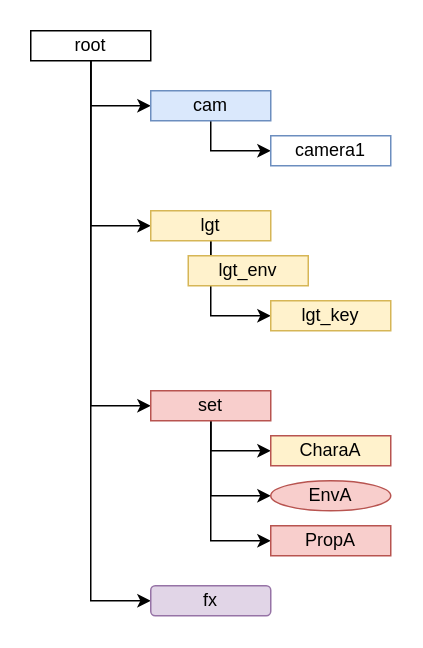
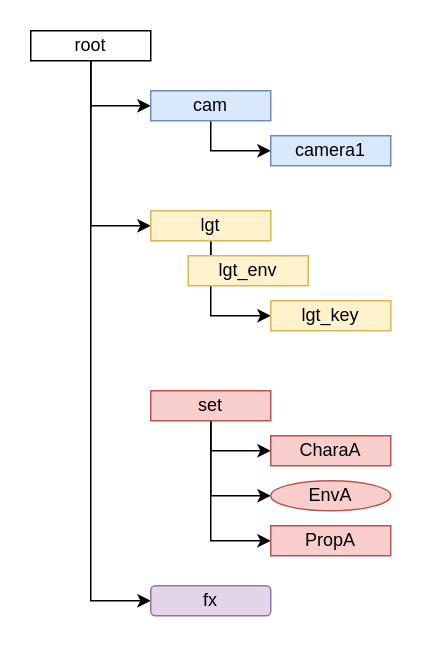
- <mxCell id="9" value="camera1" style="rounded=0;whiteSpace=wrap;html=1;fillColor=#ffffff;strokeColor=#6c8ebf;" parent="1" vertex="1"><mxGeometry x="180" y="90" width="80" height="20" as="geometry" /></mxCell>
+ <mxCell id="9" value="camera1" style="rounded=0;whiteSpace=wrap;html=1;fillColor=#dae8fc;strokeColor=#6c8ebf;" parent="1" vertex="1"><mxGeometry x="180" y="90" width="80" height="20" as="geometry" /></mxCell>
- <mxCell id="4" style="edgeStyle=orthogonalEdgeStyle;rounded=0;orthogonalLoop=1;jettySize=auto;html=1;entryX=0;entryY=0.5;entryDx=0;entryDy=0;" edge="1" parent="1" source="6" target="18"><mxGeometry relative="1" as="geometry" /></mxCell>
- <mxCell id="19" value="CharaA" style="rounded=0;whiteSpace=wrap;html=1;fillColor=#fff2cc;strokeColor=#b85450;" vertex="1" parent="1"><mxGeometry x="180" y="290" width="80" height="20" as="geometry" /></mxCell>
+ <mxCell id="19" value="CharaA" style="rounded=0;whiteSpace=wrap;html=1;fillColor=#f8cecc;strokeColor=#b85450;" vertex="1" parent="1"><mxGeometry x="180" y="290" width="80" height="20" as="geometry" /></mxCell>
